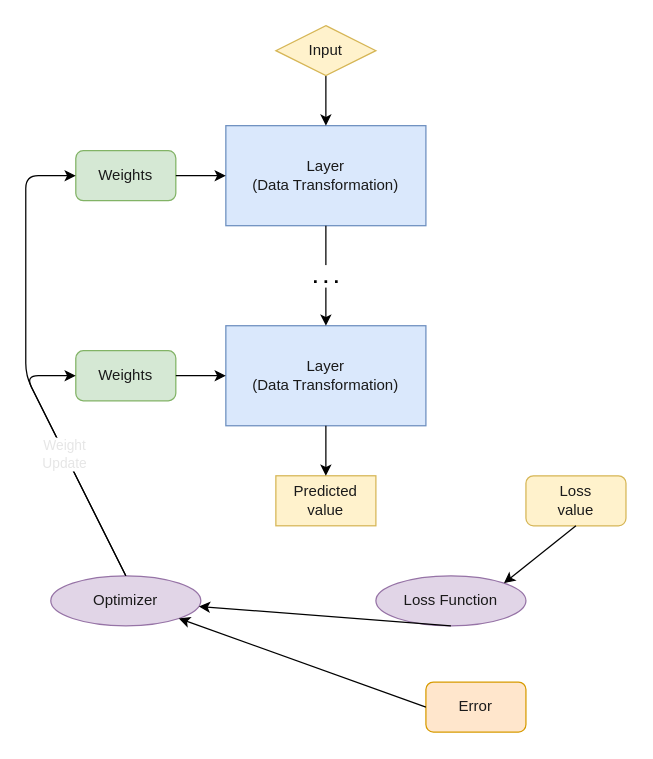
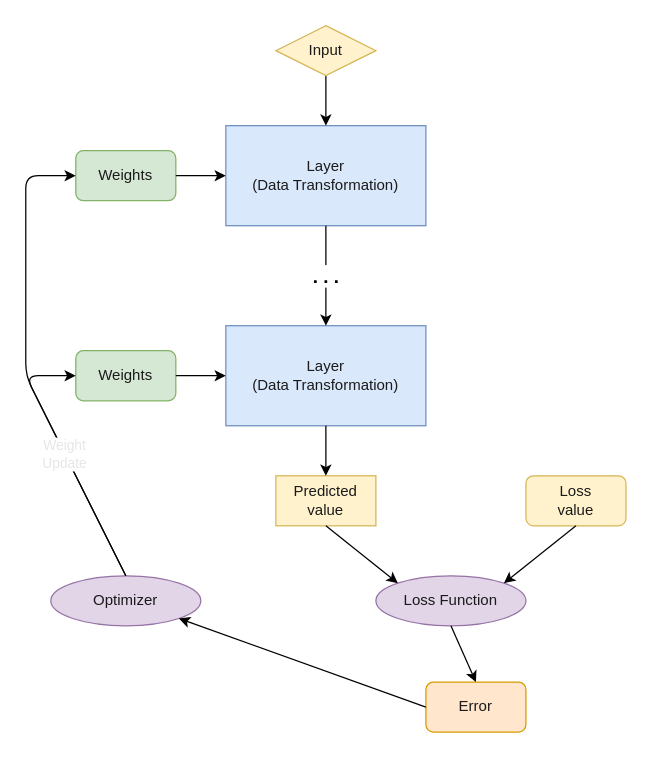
+ <mxCell id="16" value="" style="endArrow=classic;html=1;fontColor=#1A1A1A;exitX=0.5;exitY=1;exitDx=0;exitDy=0;entryX=0;entryY=0;entryDx=0;entryDy=0;" edge="1" parent="1" source="11" target="14"><mxGeometry width="50" height="50" relative="1" as="geometry"><mxPoint x="370" y="400" as="sourcePoint" /><mxPoint x="420" y="350" as="targetPoint" /></mxGeometry></mxCell>
- <mxCell id="19" value="" style="endArrow=classic;html=1;fontColor=#1A1A1A;exitX=0.5;exitY=1;exitDx=0;exitDy=0;" edge="1" parent="1" source="14" target="15"><mxGeometry width="50" height="50" relative="1" as="geometry"><mxPoint x="370" y="400" as="sourcePoint" /><mxPoint x="420" y="350" as="targetPoint" /></mxGeometry></mxCell>
+ <mxCell id="19" value="" style="endArrow=classic;html=1;fontColor=#1A1A1A;entryX=0.5;entryY=0;entryDx=0;entryDy=0;exitX=0.5;exitY=1;exitDx=0;exitDy=0;" edge="1" parent="1" source="14" target="18"><mxGeometry width="50" height="50" relative="1" as="geometry"><mxPoint x="370" y="400" as="sourcePoint" /><mxPoint x="420" y="350" as="targetPoint" /></mxGeometry></mxCell>
